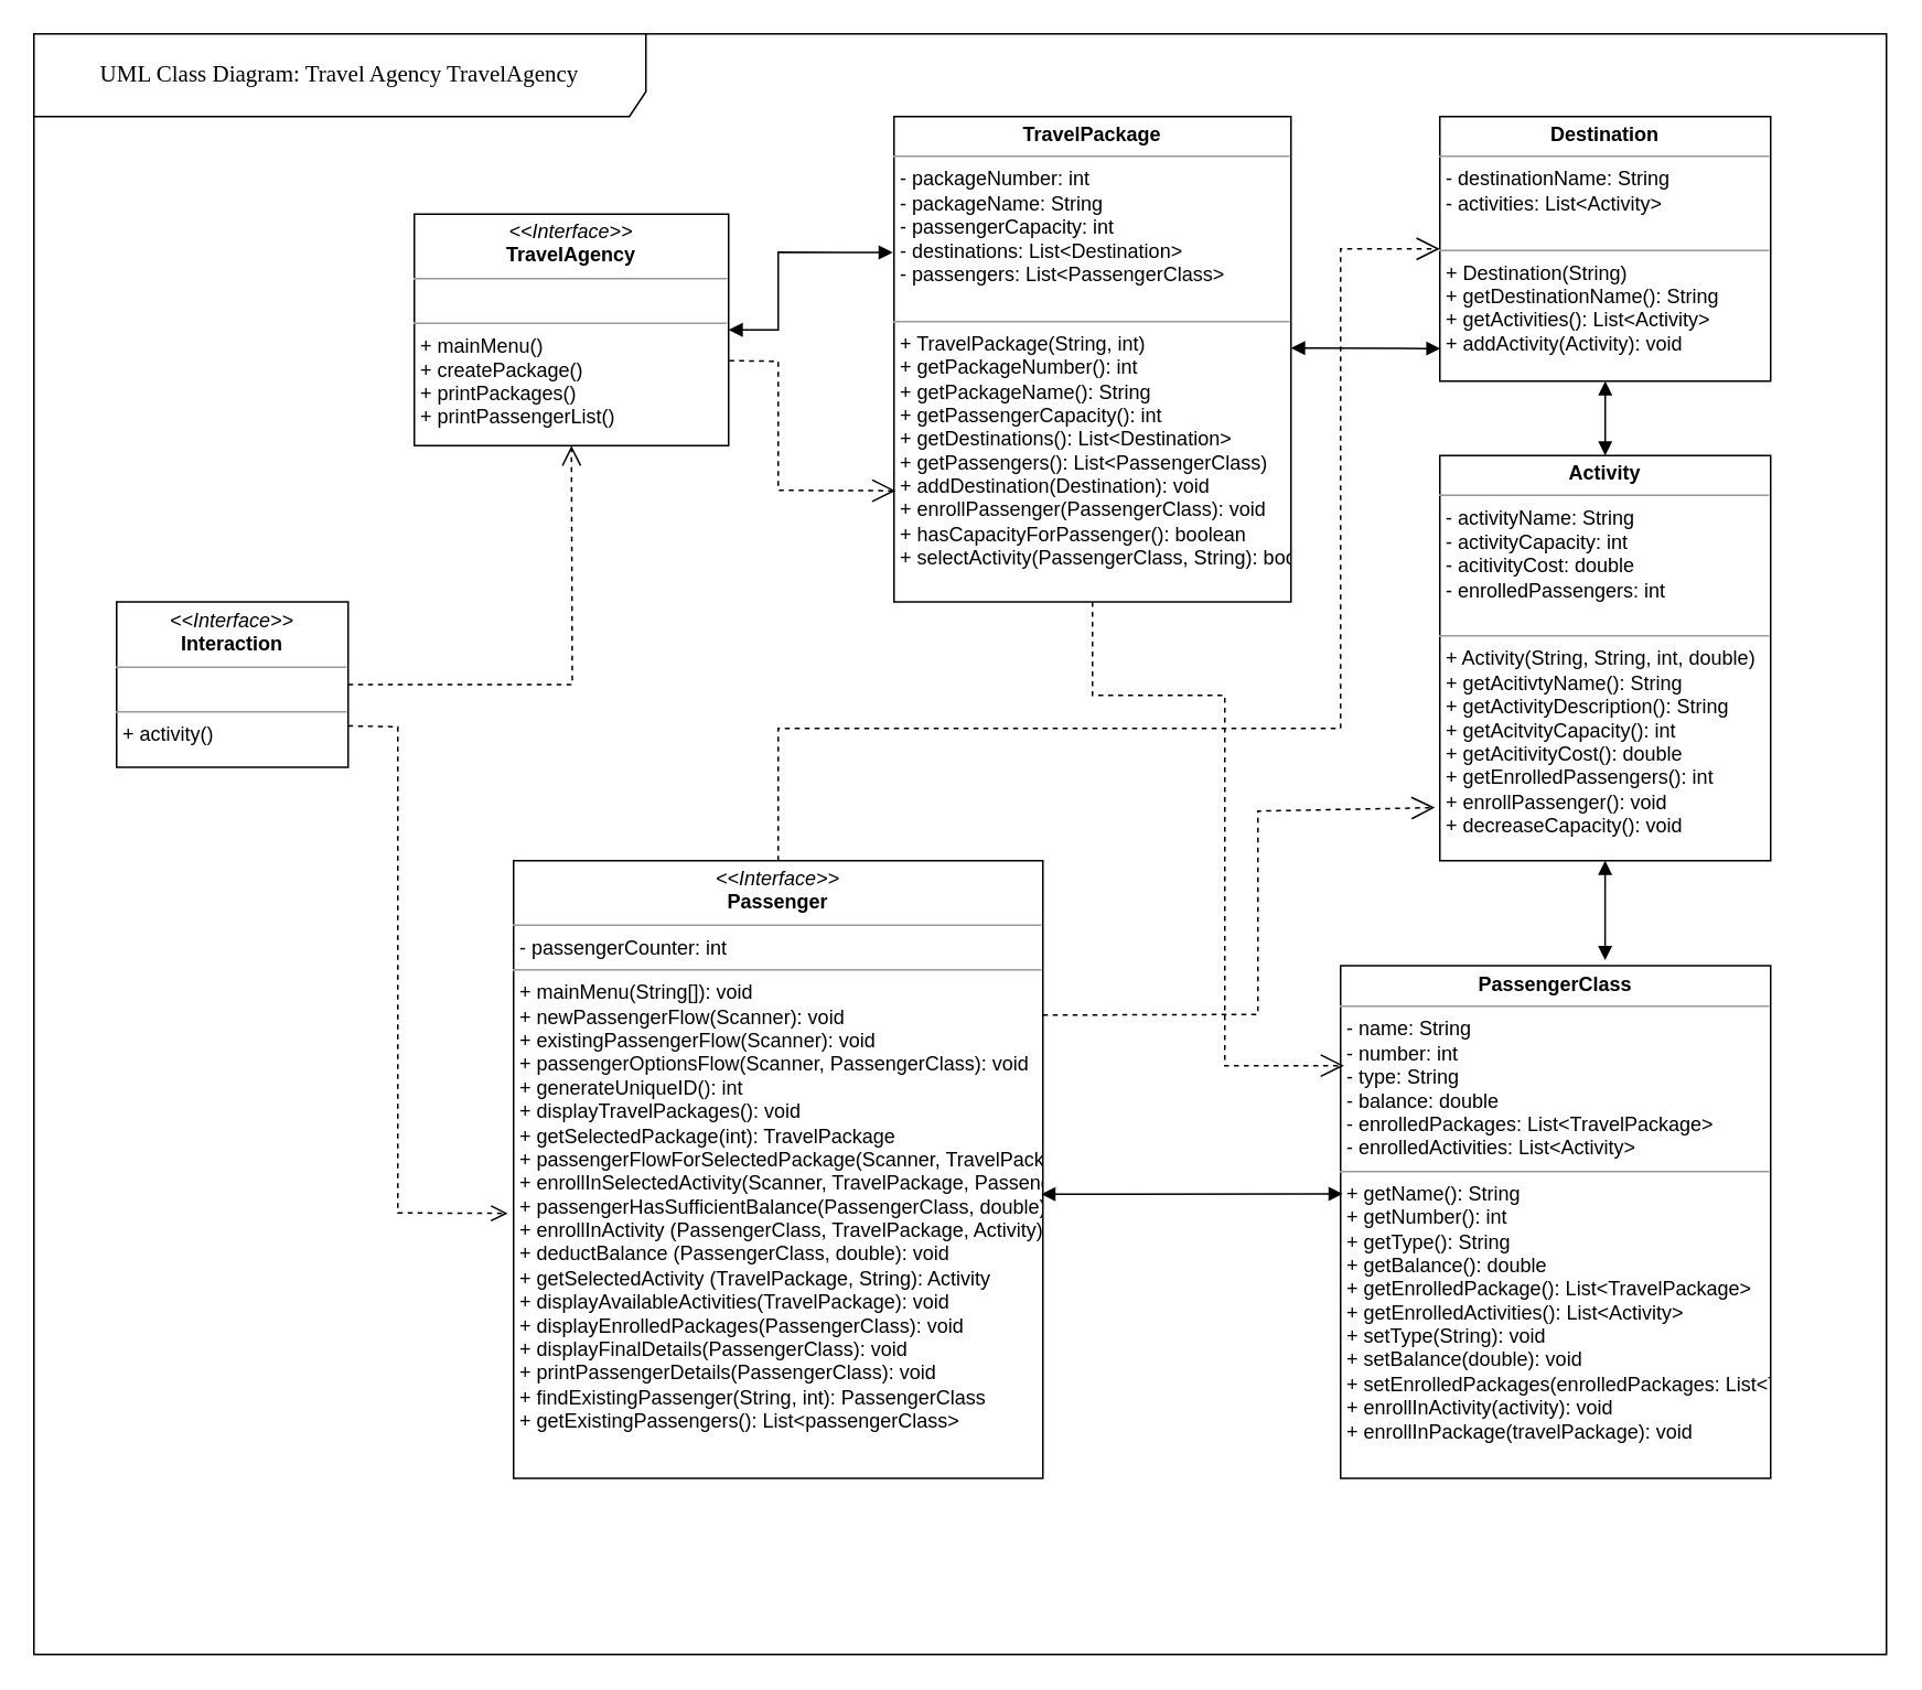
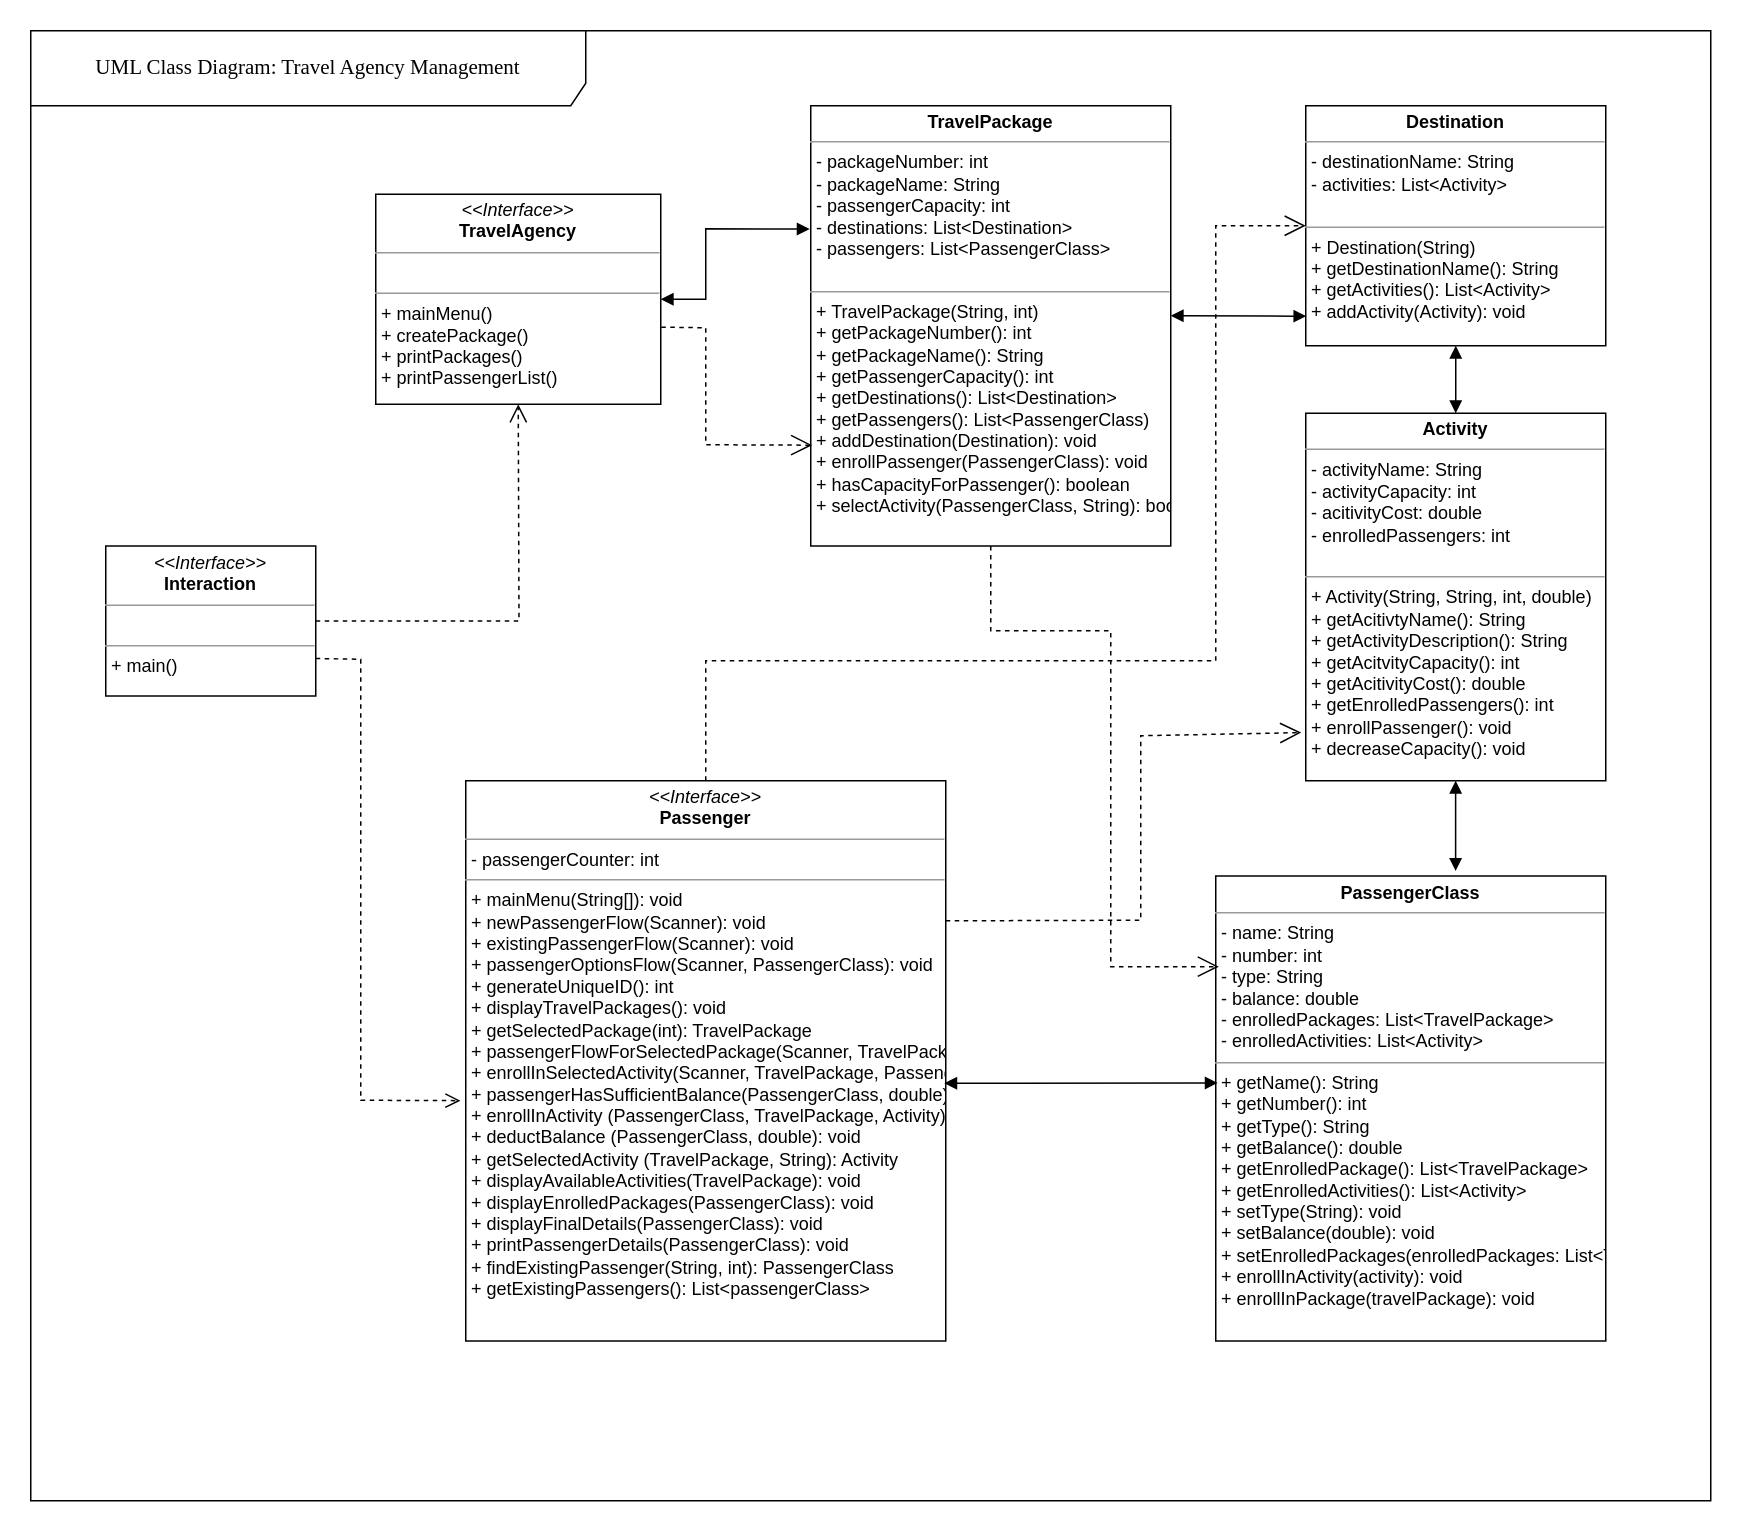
- <mxCell id="2" value="&lt;font style=&quot;font-size: 14px;&quot;&gt;UML Class Diagram: Travel Agency TravelAgency&lt;/font&gt;" style="shape=umlFrame;whiteSpace=wrap;html=1;rounded=0;shadow=0;comic=0;labelBackgroundColor=none;strokeWidth=1;fontFamily=Verdana;fontSize=10;align=center;width=370;height=50;" parent="1" vertex="1"><mxGeometry x="20" y="20" width="1120" height="980" as="geometry" /></mxCell>
+ <mxCell id="2" value="&lt;font style=&quot;font-size: 14px;&quot;&gt;UML Class Diagram: Travel Agency Management&lt;/font&gt;" style="shape=umlFrame;whiteSpace=wrap;html=1;rounded=0;shadow=0;comic=0;labelBackgroundColor=none;strokeWidth=1;fontFamily=Verdana;fontSize=10;align=center;width=370;height=50;" parent="1" vertex="1"><mxGeometry x="20" y="20" width="1120" height="980" as="geometry" /></mxCell>
- <mxCell id="7" value="&lt;p style=&quot;margin:0px;margin-top:4px;text-align:center;&quot;&gt;&lt;i&gt;&amp;lt;&amp;lt;Interface&amp;gt;&amp;gt;&lt;/i&gt;&lt;br&gt;&lt;b&gt;Interaction&lt;/b&gt;&lt;/p&gt;&lt;hr size=&quot;1&quot;&gt;&lt;p style=&quot;margin:0px;margin-left:4px;&quot;&gt;&lt;br&gt;&lt;/p&gt;&lt;hr size=&quot;1&quot;&gt;&lt;p style=&quot;margin:0px;margin-left:4px;&quot;&gt;+ activity()&lt;/p&gt;" style="verticalAlign=top;align=left;overflow=fill;fontSize=12;fontFamily=Helvetica;html=1;rounded=0;shadow=0;comic=0;labelBackgroundColor=none;strokeWidth=1" parent="1" vertex="1"><mxGeometry x="70" y="363.5" width="140" height="100" as="geometry" /></mxCell>
+ <mxCell id="7" value="&lt;p style=&quot;margin:0px;margin-top:4px;text-align:center;&quot;&gt;&lt;i&gt;&amp;lt;&amp;lt;Interface&amp;gt;&amp;gt;&lt;/i&gt;&lt;br&gt;&lt;b&gt;Interaction&lt;/b&gt;&lt;/p&gt;&lt;hr size=&quot;1&quot;&gt;&lt;p style=&quot;margin:0px;margin-left:4px;&quot;&gt;&lt;br&gt;&lt;/p&gt;&lt;hr size=&quot;1&quot;&gt;&lt;p style=&quot;margin:0px;margin-left:4px;&quot;&gt;+ main()&lt;/p&gt;" style="verticalAlign=top;align=left;overflow=fill;fontSize=12;fontFamily=Helvetica;html=1;rounded=0;shadow=0;comic=0;labelBackgroundColor=none;strokeWidth=1" parent="1" vertex="1"><mxGeometry x="70" y="363.5" width="140" height="100" as="geometry" /></mxCell>
